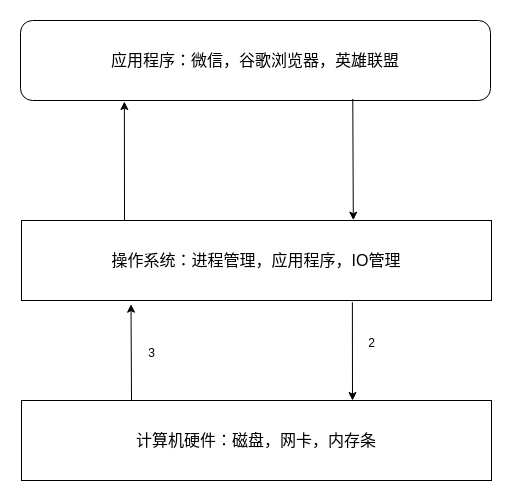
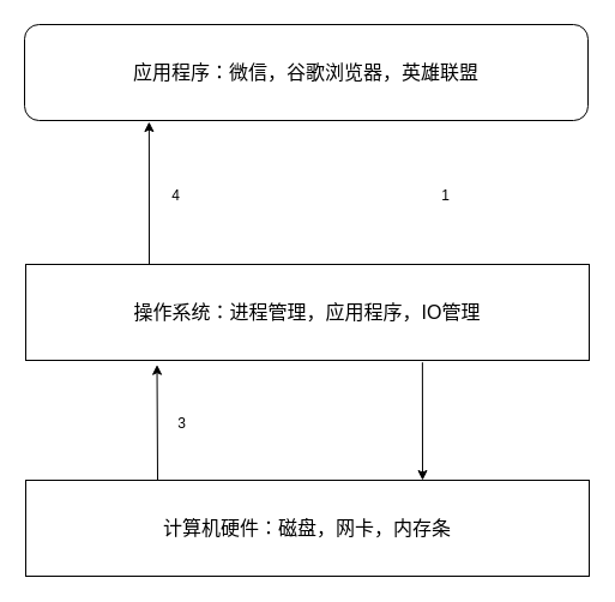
- <mxCell id="5" value="" style="endArrow=classic;html=1;rounded=0;entryX=0.706;entryY=-0.004;entryDx=0;entryDy=0;entryPerimeter=0;exitX=0.707;exitY=0.979;exitDx=0;exitDy=0;exitPerimeter=0;" edge="1" parent="1" source="2" target="3"><mxGeometry width="50" height="50" relative="1" as="geometry"><mxPoint x="341" y="160" as="sourcePoint" /><mxPoint x="391" y="110" as="targetPoint" /></mxGeometry></mxCell>
+ <mxCell id="12" value="4" style="text;html=1;align=center;verticalAlign=middle;resizable=0;points=[];autosize=1;strokeColor=none;fillColor=none;" vertex="1" parent="1"><mxGeometry x="131" y="148" width="30" height="30" as="geometry" /></mxCell>
+ <mxCell id="6" value="1" style="text;html=1;align=center;verticalAlign=middle;resizable=0;points=[];autosize=1;strokeColor=none;fillColor=none;" vertex="1" parent="1"><mxGeometry x="356" y="148" width="30" height="30" as="geometry" /></mxCell>
- <mxCell id="8" value="2" style="text;html=1;align=center;verticalAlign=middle;resizable=0;points=[];autosize=1;strokeColor=none;fillColor=none;" vertex="1" parent="1"><mxGeometry x="356" y="328" width="30" height="30" as="geometry" /></mxCell>
